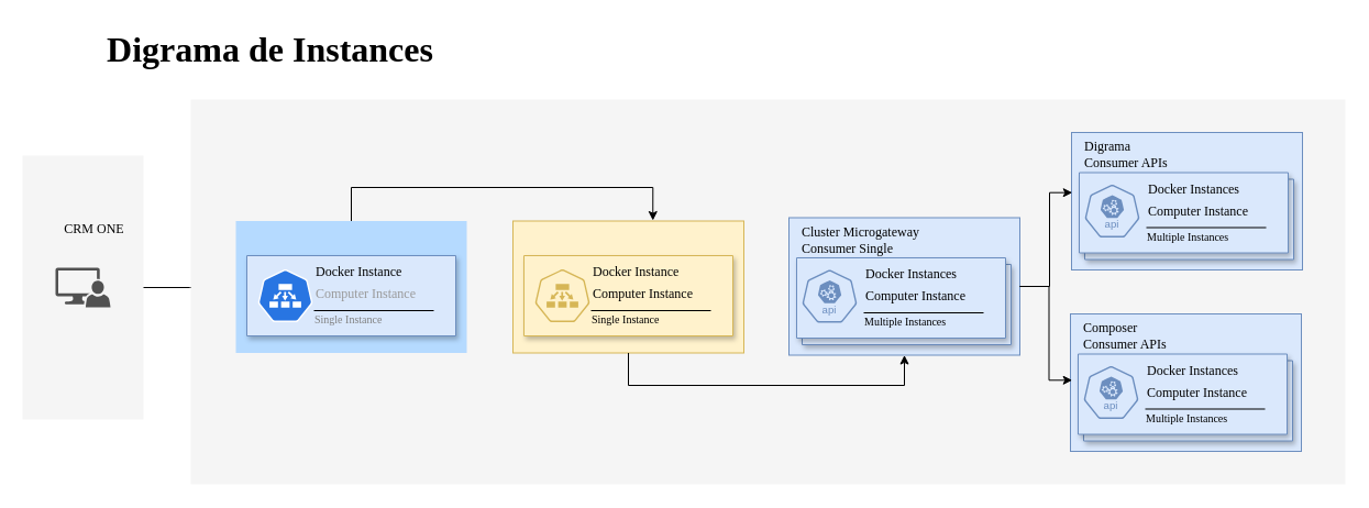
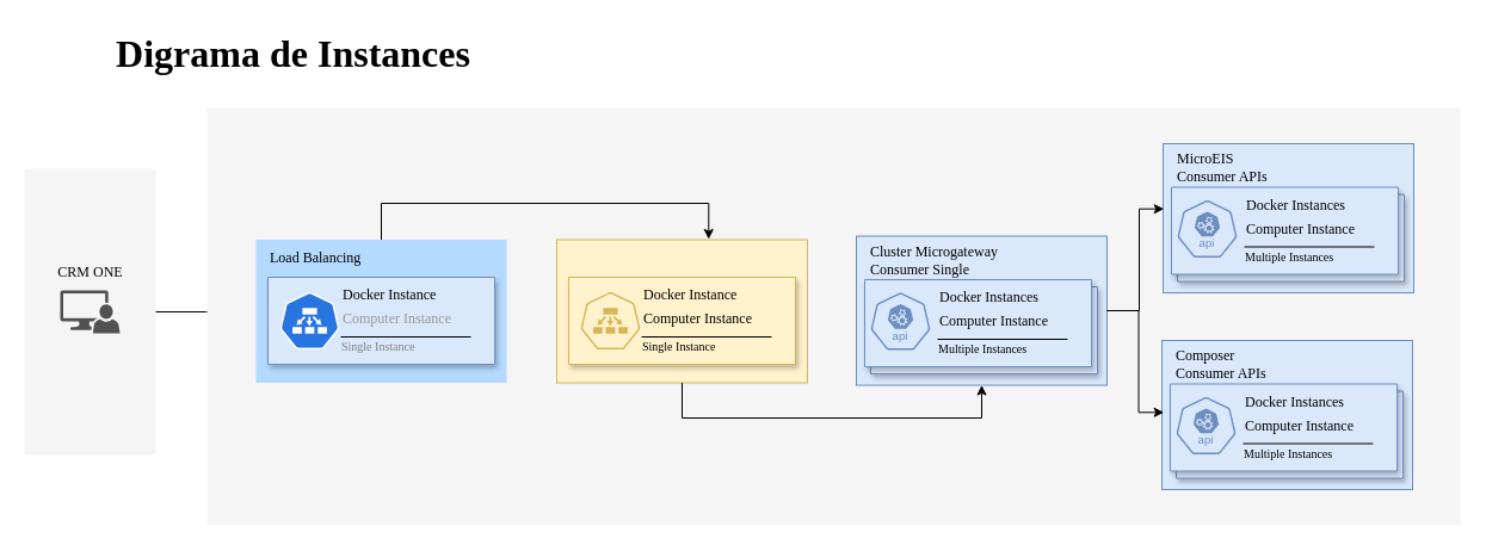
- <mxCell id="56" value="Digrama&lt;br&gt;Consumer APIs" style="text;html=1;align=left;verticalAlign=middle;resizable=1;points=[];autosize=1;strokeColor=none;fillColor=none;fontFamily=Verdana;movable=1;rotatable=1;deletable=1;editable=1;locked=0;connectable=1;" vertex="1" parent="48"><mxGeometry x="10" width="120" height="40" as="geometry" /></mxCell>
+ <mxCell id="56" value="MicroEIS&lt;br&gt;Consumer APIs" style="text;html=1;align=left;verticalAlign=middle;resizable=1;points=[];autosize=1;strokeColor=none;fillColor=none;fontFamily=Verdana;movable=1;rotatable=1;deletable=1;editable=1;locked=0;connectable=1;" vertex="1" parent="48"><mxGeometry x="10" width="120" height="40" as="geometry" /></mxCell>
- <mxCell id="5" value="CRM ONE" style="text;html=1;align=center;verticalAlign=middle;resizable=0;points=[];autosize=1;strokeColor=none;fillColor=none;fontFamily=Verdana;" vertex="1" parent="3"><mxGeometry x="25" y="52" width="80" height="30" as="geometry" /></mxCell>
+ <mxCell id="5" value="CRM ONE" style="text;html=1;align=center;verticalAlign=middle;resizable=0;points=[];autosize=1;strokeColor=none;fillColor=none;fontFamily=Verdana;" vertex="1" parent="3"><mxGeometry x="15" y="72" width="80" height="30" as="geometry" /></mxCell>
+ <mxCell id="16" value="Load Balancing" style="text;html=1;align=left;verticalAlign=middle;resizable=1;points=[];autosize=1;strokeColor=none;fillColor=none;fontFamily=Verdana;movable=1;rotatable=1;deletable=1;editable=1;locked=0;connectable=1;" vertex="1" parent="9"><mxGeometry x="10" width="110" height="30" as="geometry" /></mxCell>
